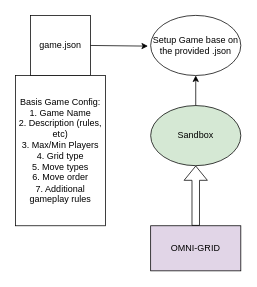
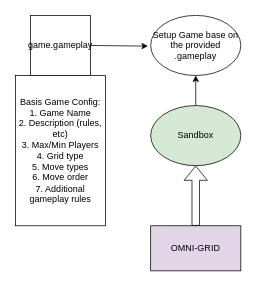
- <mxCell id="5" value="game.json" style="whiteSpace=wrap;html=1;aspect=fixed;" vertex="1" parent="1"><mxGeometry x="40" y="20" width="80" height="80" as="geometry" /></mxCell>
+ <mxCell id="5" value="game.gameplay" style="whiteSpace=wrap;html=1;aspect=fixed;" vertex="1" parent="1"><mxGeometry x="40" y="20" width="80" height="80" as="geometry" /></mxCell>
- <mxCell id="7" value="Setup Game base on the provided .json" style="ellipse;whiteSpace=wrap;html=1;" vertex="1" parent="1"><mxGeometry x="200" y="20" width="120" height="80" as="geometry" /></mxCell>
+ <mxCell id="7" value="Setup Game base on the provided .gameplay" style="ellipse;whiteSpace=wrap;html=1;" vertex="1" parent="1"><mxGeometry x="200" y="20" width="120" height="80" as="geometry" /></mxCell>
